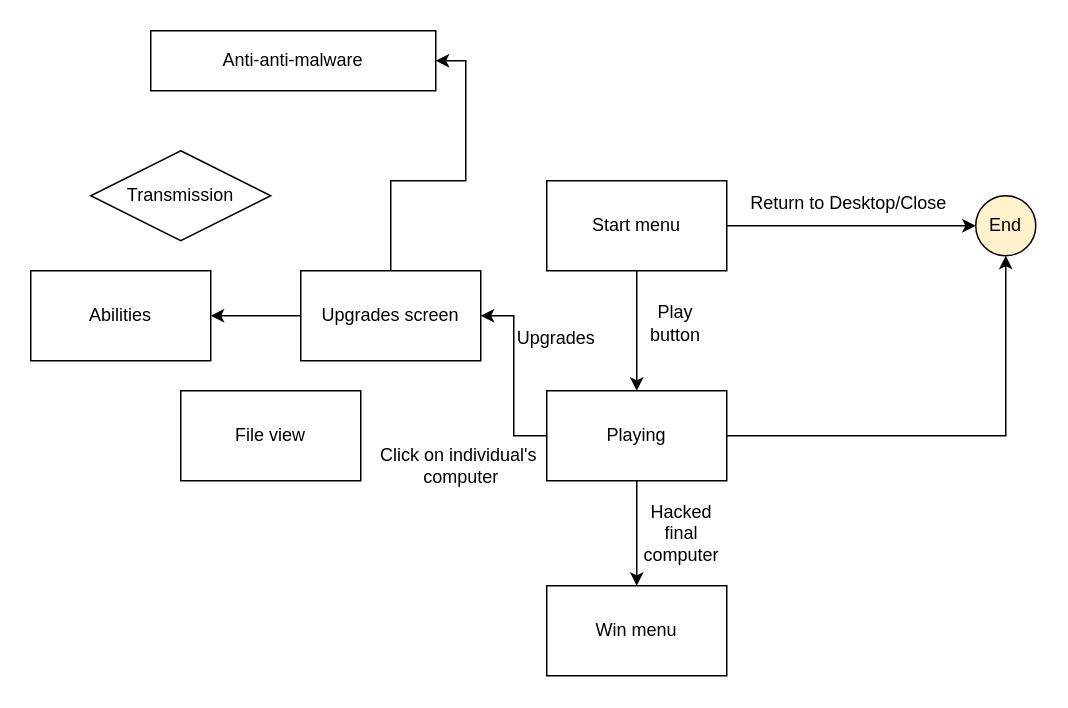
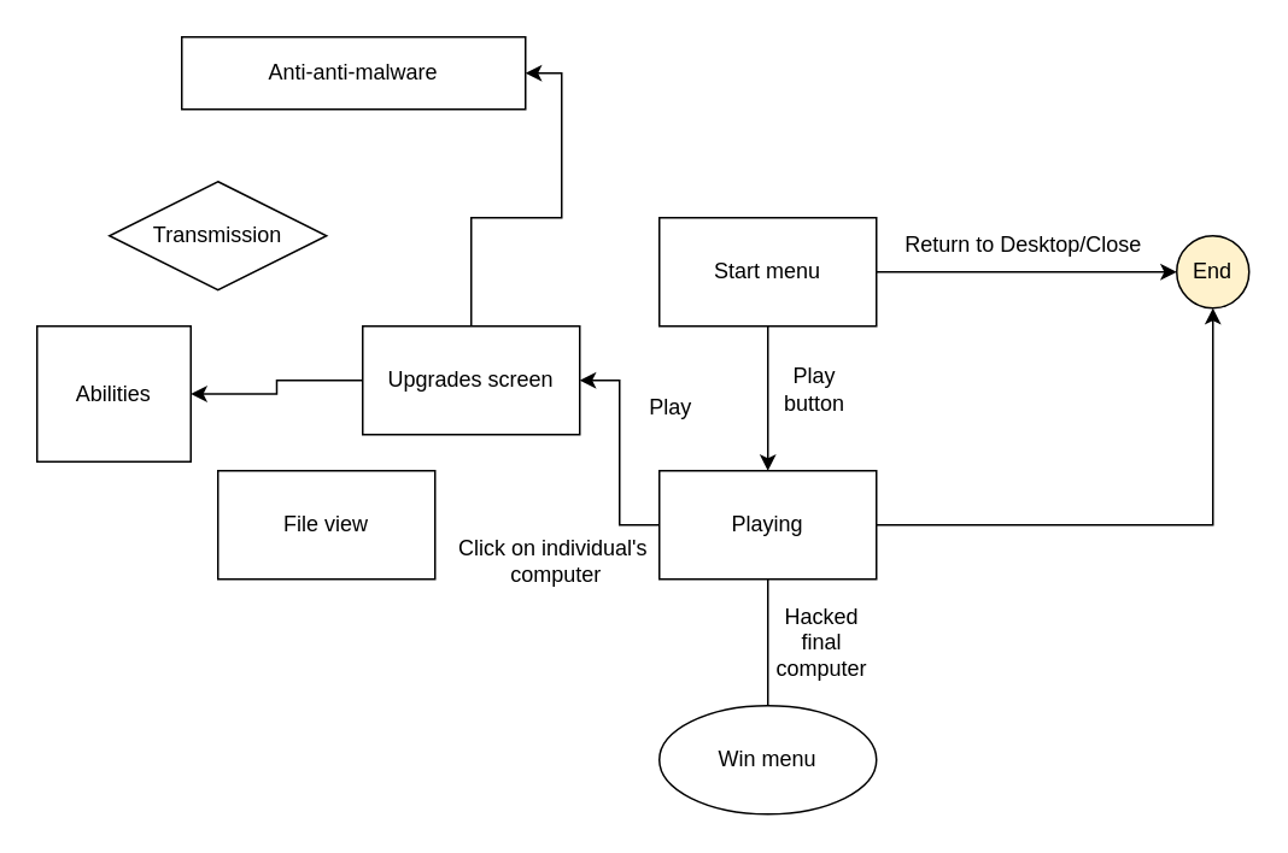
- <mxCell id="20" value="Abilities" style="rounded=0;whiteSpace=wrap;html=1;" vertex="1" parent="1"><mxGeometry x="20" y="180" width="120" height="60" as="geometry" /></mxCell>
+ <mxCell id="20" value="Abilities" style="rounded=0;whiteSpace=wrap;html=1;" vertex="1" parent="1"><mxGeometry x="20" y="180" width="85" height="75" as="geometry" /></mxCell>
- <mxCell id="14" value="Upgrades" style="text;html=1;align=center;verticalAlign=middle;resizable=0;points=[];autosize=1;strokeColor=none;fillColor=none;" vertex="1" parent="1"><mxGeometry x="330" y="210" width="80" height="30" as="geometry" /></mxCell>
+ <mxCell id="14" value="Play" style="text;html=1;align=center;verticalAlign=middle;resizable=0;points=[];autosize=1;strokeColor=none;fillColor=none;" vertex="1" parent="1"><mxGeometry x="330" y="210" width="80" height="30" as="geometry" /></mxCell>
- <mxCell id="18" value="" style="endArrow=classic;html=1;rounded=0;exitX=0.5;exitY=1;exitDx=0;exitDy=0;entryX=0.5;entryY=0;entryDx=0;entryDy=0;" edge="1" parent="1" source="5" target="17"><mxGeometry width="50" height="50" relative="1" as="geometry"><mxPoint x="380" y="350" as="sourcePoint" /><mxPoint x="430" y="300" as="targetPoint" /></mxGeometry></mxCell>
+ <mxCell id="18" value="" style="endArrow=none;html=1;rounded=0;exitX=0.5;exitY=1;exitDx=0;exitDy=0;entryX=0.5;entryY=0;entryDx=0;entryDy=0;" edge="1" parent="1" source="5" target="17"><mxGeometry width="50" height="50" relative="1" as="geometry"><mxPoint x="380" y="350" as="sourcePoint" /><mxPoint x="430" y="300" as="targetPoint" /></mxGeometry></mxCell>
- <mxCell id="17" value="Win menu" style="rounded=0;whiteSpace=wrap;html=1;" vertex="1" parent="1"><mxGeometry x="364" y="390" width="120" height="60" as="geometry" /></mxCell>
+ <mxCell id="17" value="Win menu" style="ellipse;whiteSpace=wrap;html=1;" vertex="1" parent="1"><mxGeometry x="364" y="390" width="120" height="60" as="geometry" /></mxCell>
